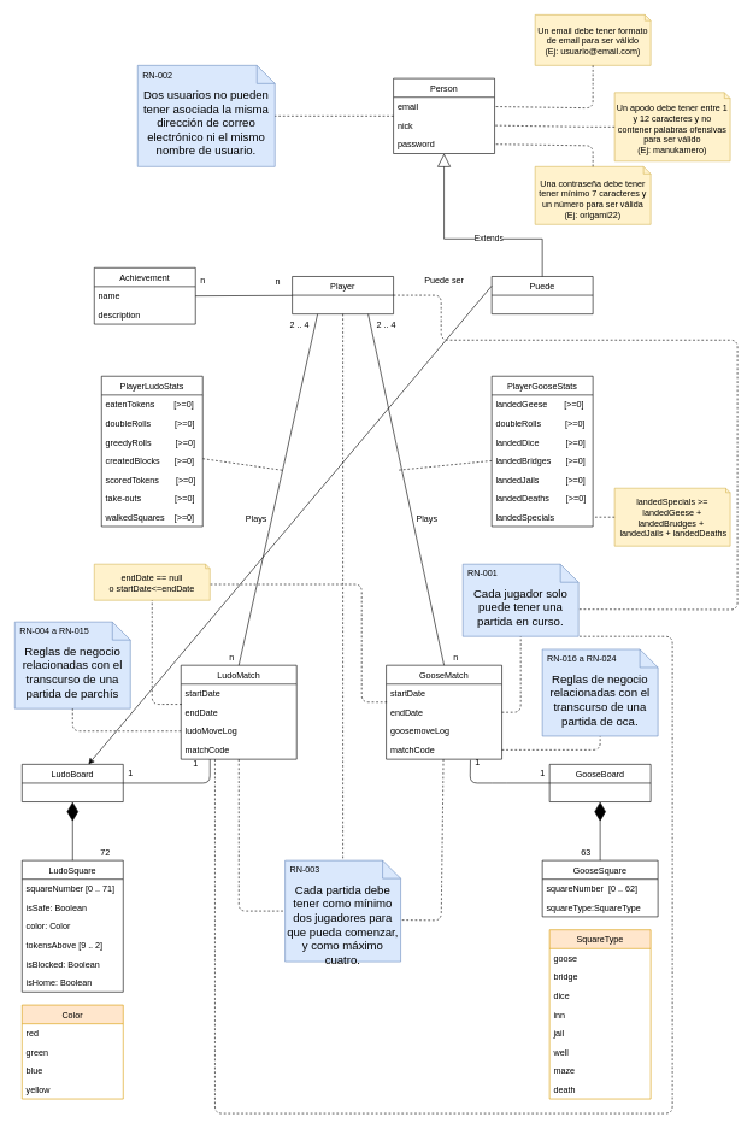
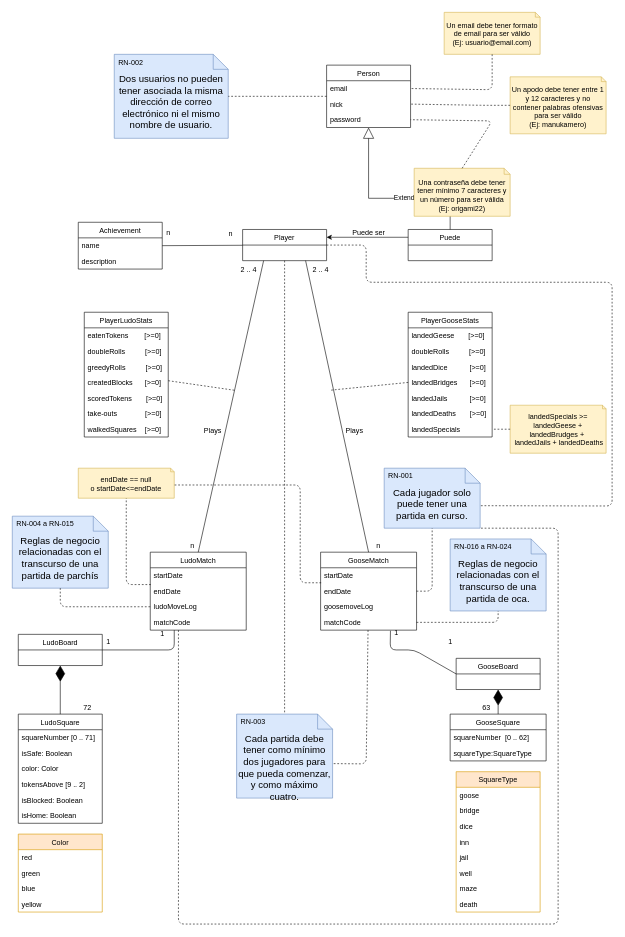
- <mxCell id="100" value="Una contraseña debe tener tener mínimo 7 caracteres y un número para ser válida&lt;br&gt;(Ej: origami22)" style="shape=note2;boundedLbl=1;whiteSpace=wrap;html=1;size=10;verticalAlign=top;align=center;fillColor=#fff2cc;strokeColor=#d6b656;" vertex="1" parent="1"><mxGeometry x="740" y="230" width="160" height="80" as="geometry" /></mxCell>
+ <mxCell id="100" value="Una contraseña debe tener tener mínimo 7 caracteres y un número para ser válida&lt;br&gt;(Ej: origami22)" style="shape=note2;boundedLbl=1;whiteSpace=wrap;html=1;size=10;verticalAlign=top;align=center;fillColor=#fff2cc;strokeColor=#d6b656;" vertex="1" parent="1"><mxGeometry x="690" y="280" width="160" height="80" as="geometry" /></mxCell>
- <mxCell id="72" value="" style="endArrow=classic;html=1;rounded=1;strokeWidth=1;exitX=0;exitY=0.25;exitDx=0;exitDy=0;" edge="1" parent="1" source="46" target="33"><mxGeometry width="50" height="50" relative="1" as="geometry"><mxPoint x="350" y="440" as="sourcePoint" /><mxPoint x="400" y="390" as="targetPoint" /></mxGeometry></mxCell>
+ <mxCell id="72" value="" style="endArrow=classic;html=1;rounded=1;strokeWidth=1;entryX=1;entryY=0.25;entryDx=0;entryDy=0;exitX=0;exitY=0.25;exitDx=0;exitDy=0;" edge="1" parent="1" source="46" target="2"><mxGeometry width="50" height="50" relative="1" as="geometry"><mxPoint x="350" y="440" as="sourcePoint" /><mxPoint x="400" y="390" as="targetPoint" /></mxGeometry></mxCell>
- <mxCell id="79" value="GooseBoard" style="swimlane;fontStyle=0;childLayout=stackLayout;horizontal=1;startSize=26;fillColor=none;horizontalStack=0;resizeParent=1;resizeParentMax=0;resizeLast=0;collapsible=1;marginBottom=0;" vertex="1" parent="1"><mxGeometry x="760" y="1057" width="140" height="52" as="geometry" /></mxCell>
+ <mxCell id="79" value="GooseBoard" style="swimlane;fontStyle=0;childLayout=stackLayout;horizontal=1;startSize=26;fillColor=none;horizontalStack=0;resizeParent=1;resizeParentMax=0;resizeLast=0;collapsible=1;marginBottom=0;" vertex="1" parent="1"><mxGeometry x="760" y="1097" width="140" height="52" as="geometry" /></mxCell>
- <mxCell id="51" value="" style="endArrow=none;dashed=1;endFill=0;html=1;entryX=0;entryY=0.5;entryDx=0;entryDy=0;entryPerimeter=0;" edge="1" parent="1" source="6" target="28"><mxGeometry width="160" relative="1" as="geometry"><mxPoint x="624" y="1106" as="sourcePoint" /><mxPoint x="554" y="1212.5" as="targetPoint" /><Array as="points"><mxPoint x="330" y="1260" /></Array></mxGeometry></mxCell>
